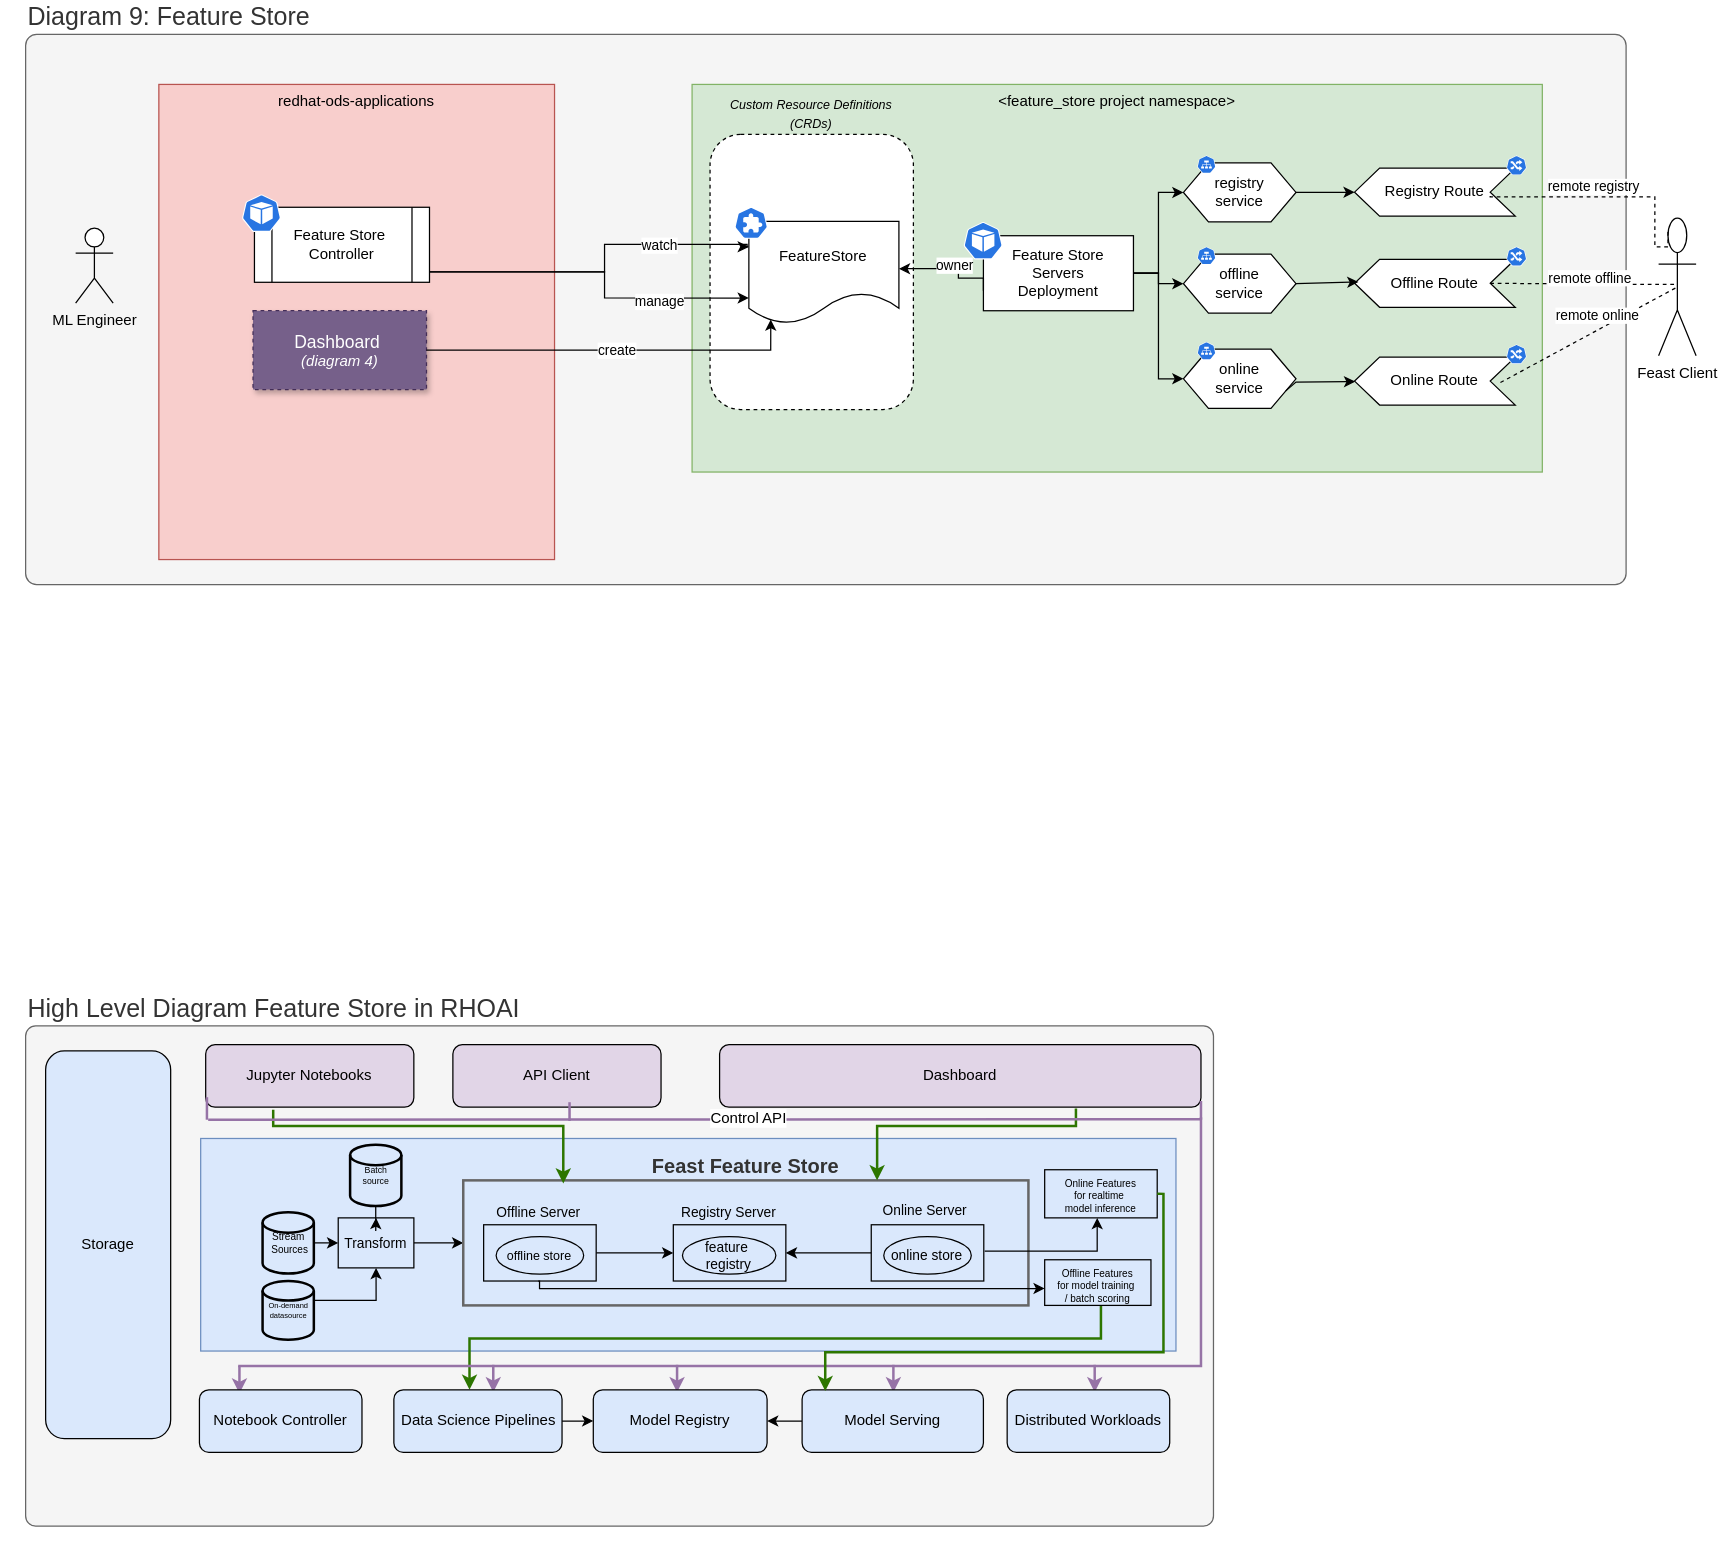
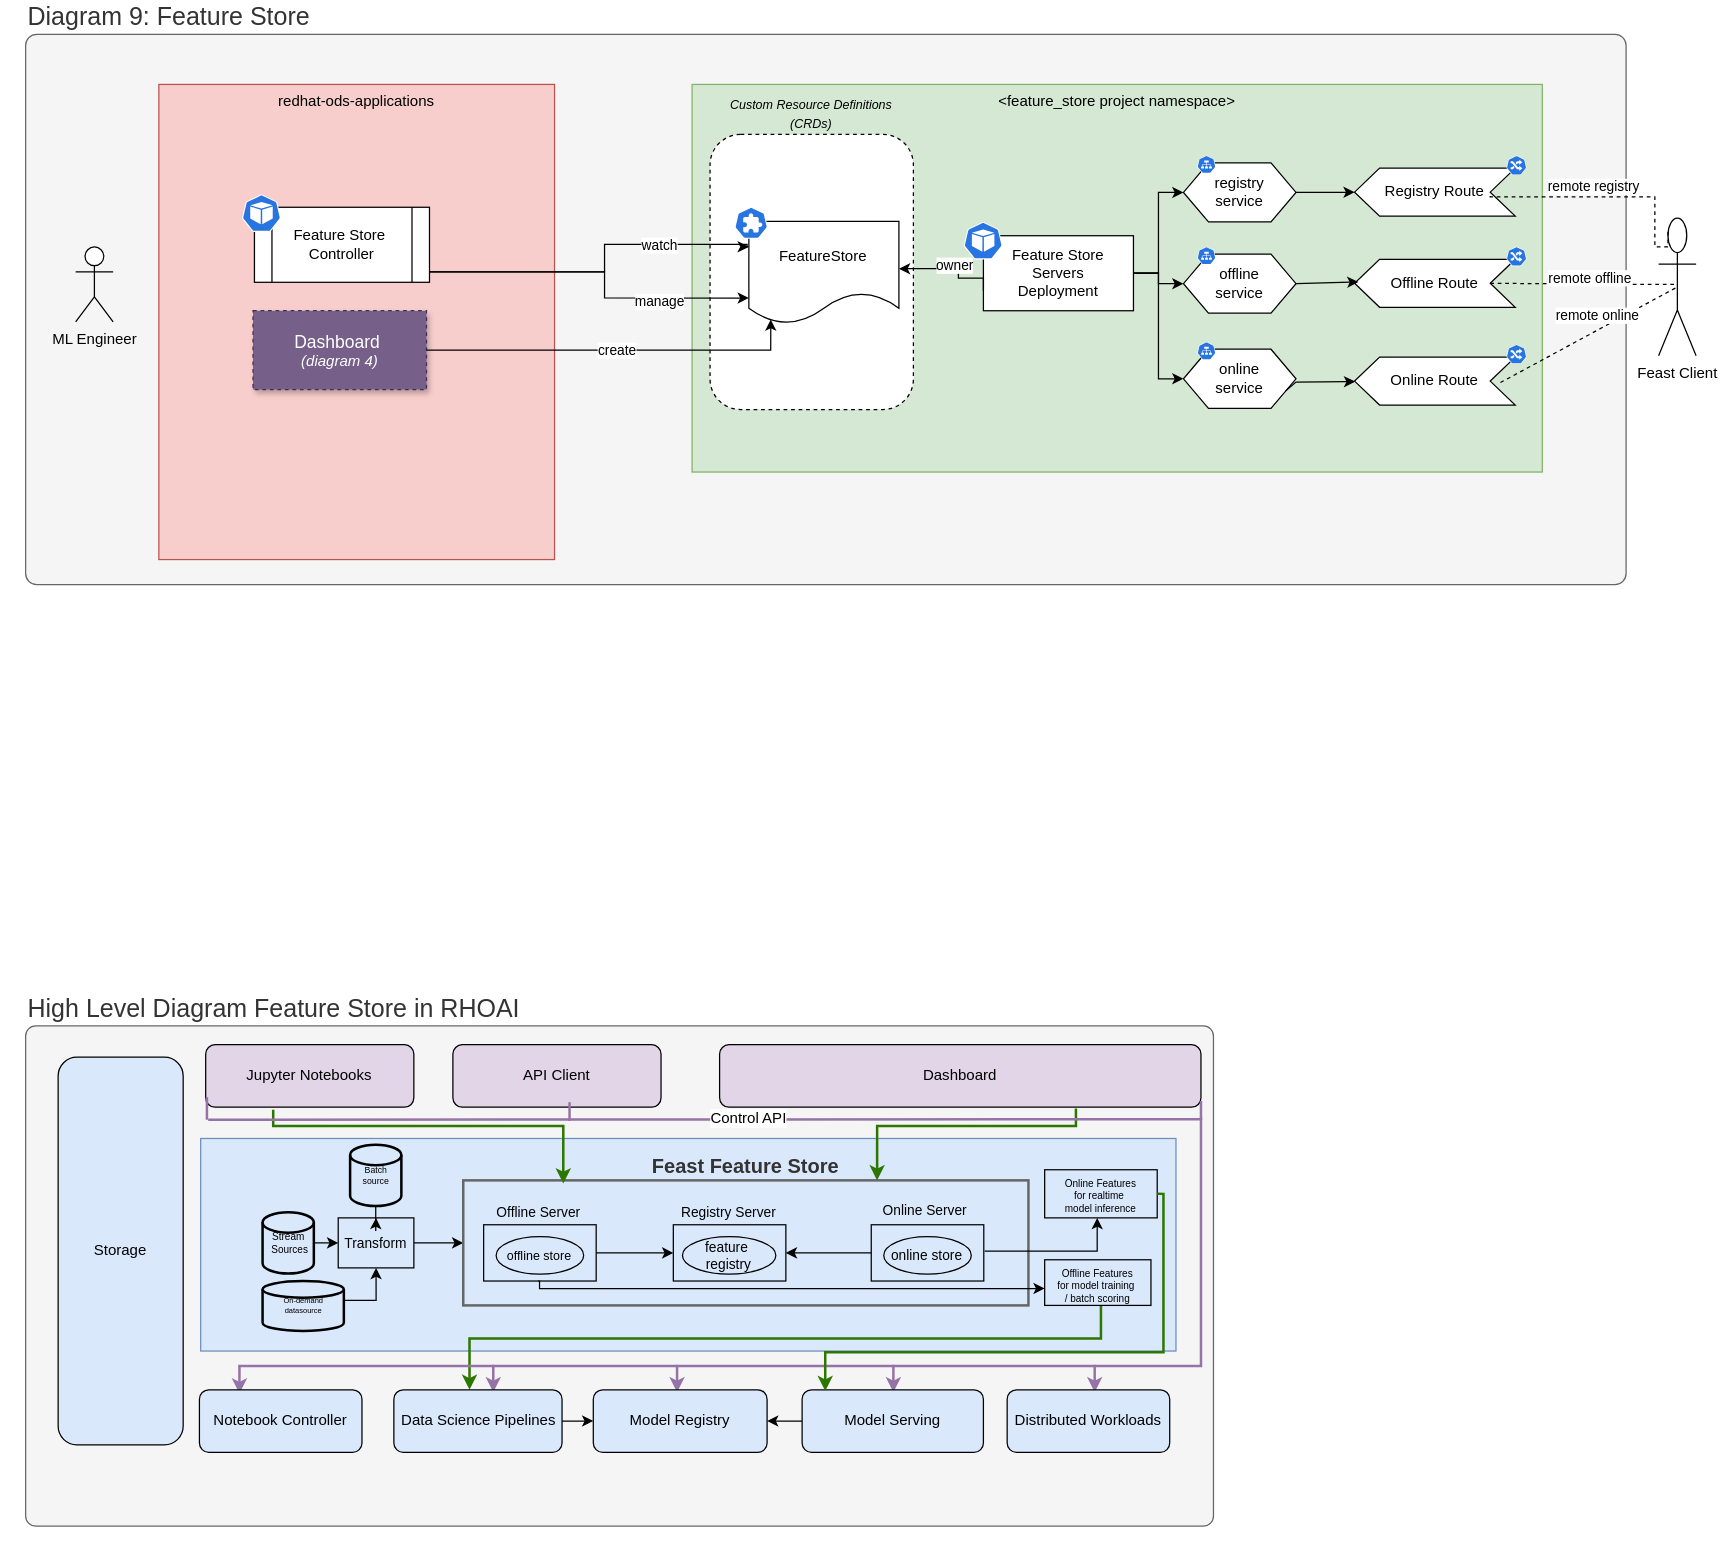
- <mxCell id="10" value="ML Engineer" style="shape=umlActor;verticalLabelPosition=bottom;verticalAlign=top;html=1;outlineConnect=0;" vertex="1" parent="1"><mxGeometry x="60" y="175" width="30" height="60" as="geometry" /></mxCell>
+ <mxCell id="10" value="ML Engineer" style="shape=umlActor;verticalLabelPosition=bottom;verticalAlign=top;html=1;outlineConnect=0;" vertex="1" parent="1"><mxGeometry x="60" y="190" width="30" height="60" as="geometry" /></mxCell>
- <mxCell id="54" value="Storage" style="rounded=1;whiteSpace=wrap;html=1;fillColor=#DAE8FC;" vertex="1" parent="1"><mxGeometry x="36" y="833" width="100" height="310" as="geometry" /></mxCell>
+ <mxCell id="54" value="Storage" style="rounded=1;whiteSpace=wrap;html=1;fillColor=#DAE8FC;" vertex="1" parent="1"><mxGeometry x="46" y="838" width="100" height="310" as="geometry" /></mxCell>
- <mxCell id="62" value="&lt;span style=&quot;text-align: left;&quot;&gt;On-demand datasource&lt;/span&gt;" style="strokeWidth=2;html=1;shape=mxgraph.flowchart.database;whiteSpace=wrap;fillColor=#DAE8FC;fontSize=6;" vertex="1" parent="1"><mxGeometry x="209.5" y="1017" width="41" height="47" as="geometry" /></mxCell>
+ <mxCell id="62" value="&lt;span style=&quot;text-align: left;&quot;&gt;On-demand datasource&lt;/span&gt;" style="strokeWidth=2;html=1;shape=mxgraph.flowchart.database;whiteSpace=wrap;fillColor=#DAE8FC;fontSize=6;" vertex="1" parent="1"><mxGeometry x="209.5" y="1017" width="65" height="40" as="geometry" /></mxCell>
